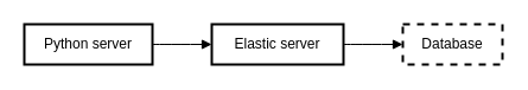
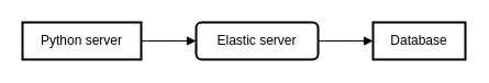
- <mxCell id="3" value="Elastic server" style="whiteSpace=wrap;strokeWidth=2;" vertex="1" parent="1"><mxGeometry x="178" width="111" height="34" as="geometry" y="20" /></mxCell>
+ <mxCell id="3" value="Elastic server" style="whiteSpace=wrap;strokeWidth=2;rounded=1;" vertex="1" parent="1"><mxGeometry x="178" width="111" height="34" as="geometry" y="20" /></mxCell>
- <mxCell id="4" value="Database" style="whiteSpace=wrap;strokeWidth=2;dashed=1;" vertex="1" parent="1"><mxGeometry x="339" width="84" height="34" as="geometry" y="20" /></mxCell>
+ <mxCell id="4" value="Database" style="whiteSpace=wrap;strokeWidth=2;" vertex="1" parent="1"><mxGeometry x="339" width="84" height="34" as="geometry" y="20" /></mxCell>
